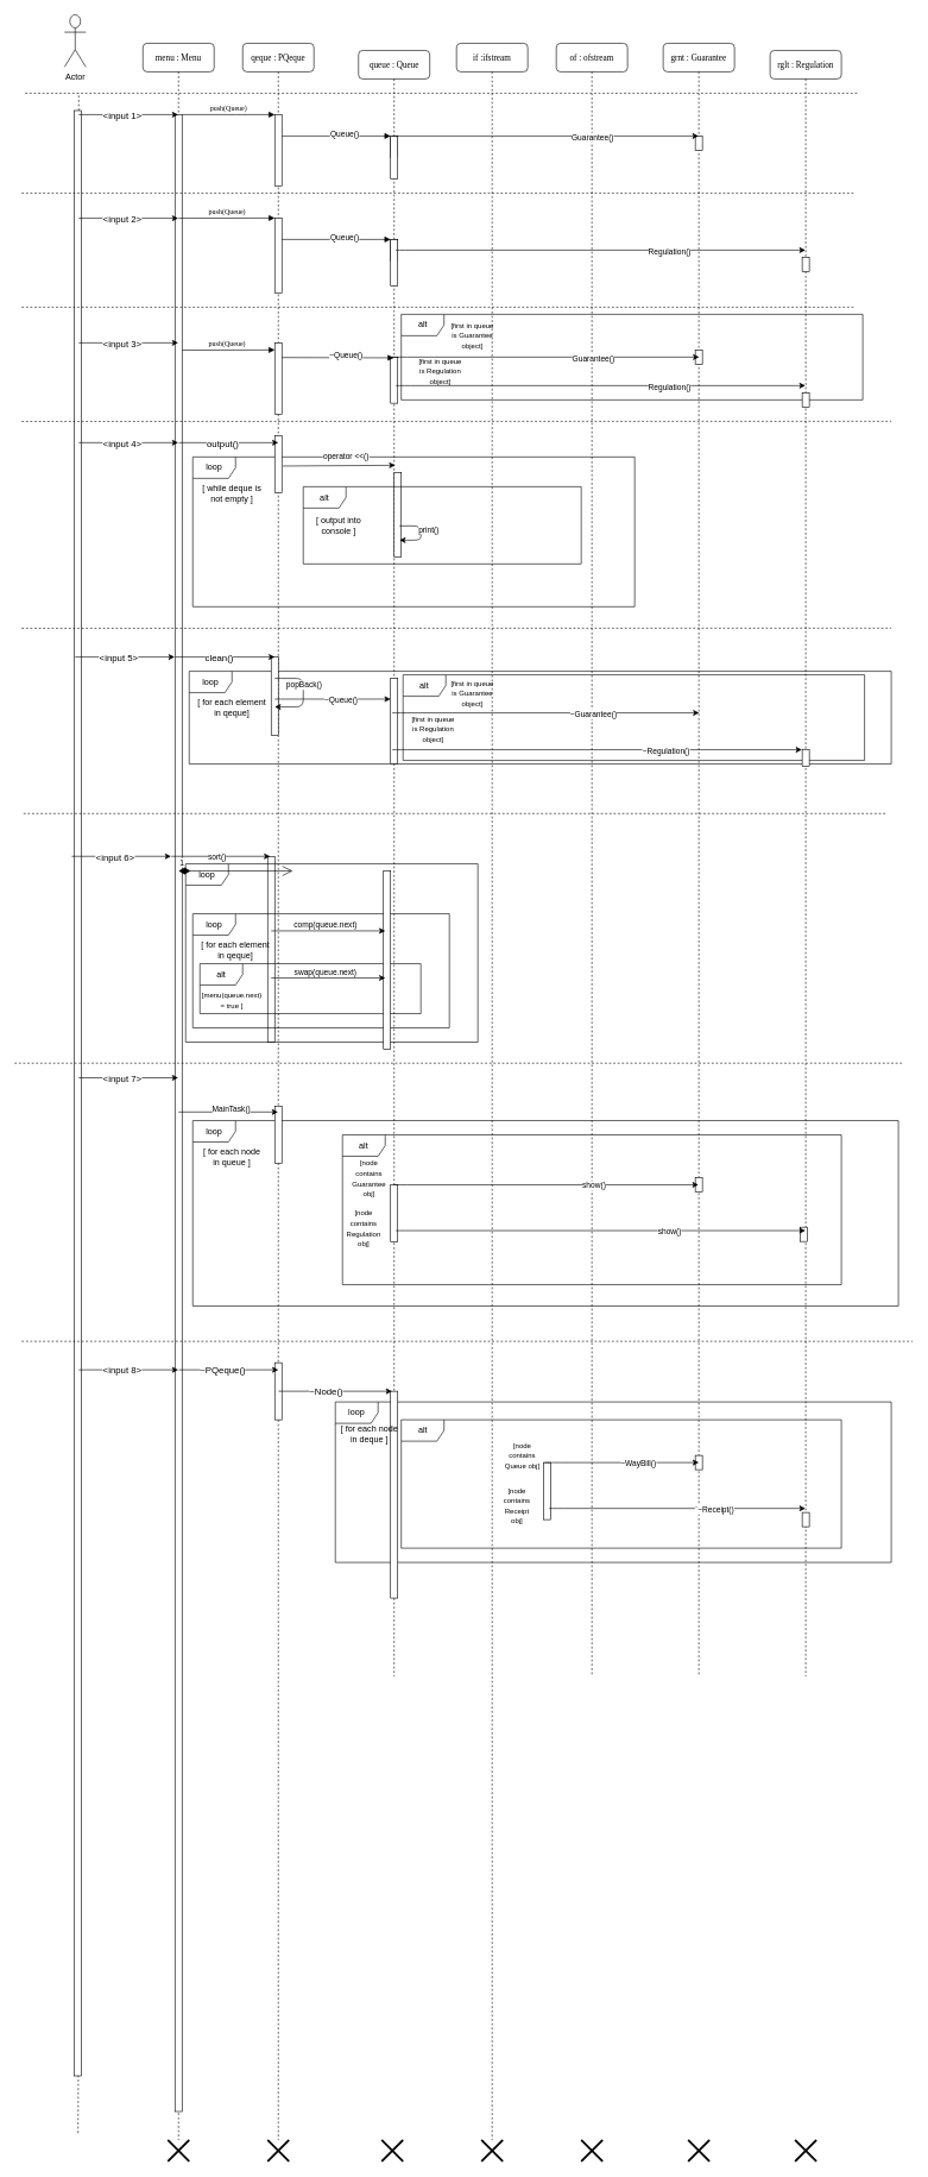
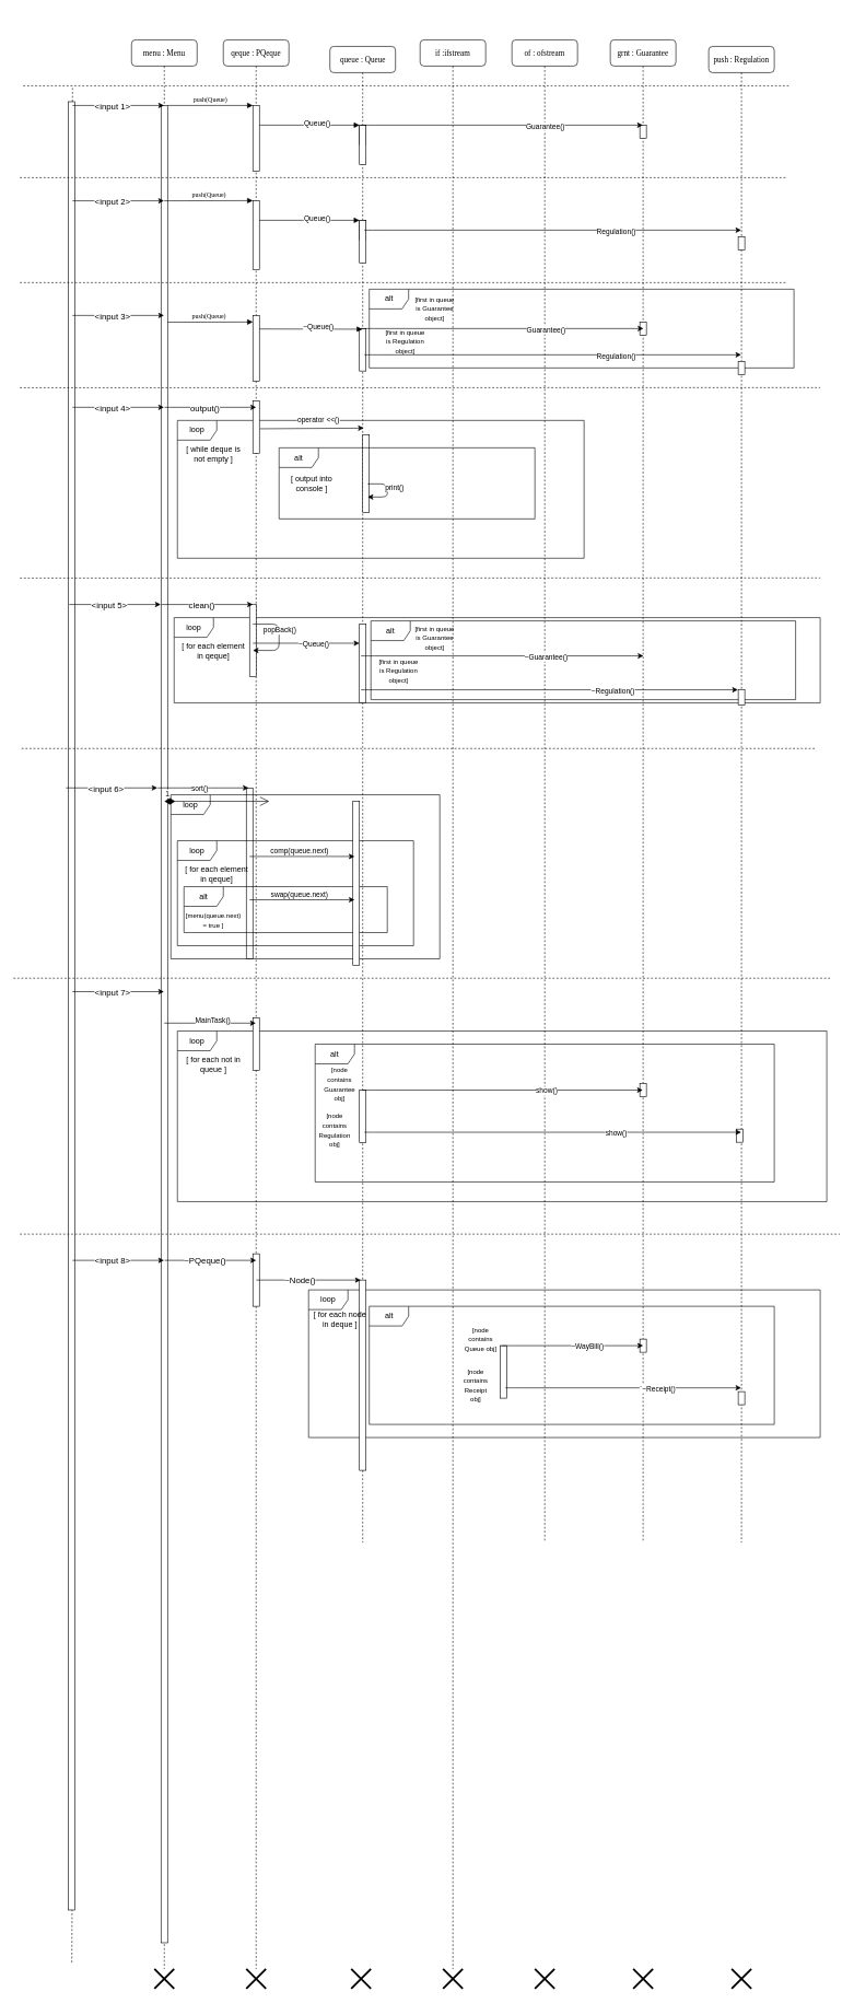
- <mxCell id="50" value="Actor" style="shape=umlActor;verticalLabelPosition=bottom;labelBackgroundColor=#ffffff;verticalAlign=top;html=1;outlineConnect=0;" parent="49" vertex="1"><mxGeometry width="30" height="73.252" as="geometry" /></mxCell>
- <mxCell id="77" value="rglt : Regulation" style="shape=umlLifeline;perimeter=lifelinePerimeter;whiteSpace=wrap;html=1;container=1;collapsible=0;recursiveResize=0;outlineConnect=0;rounded=1;shadow=0;comic=0;labelBackgroundColor=none;strokeWidth=1;fontFamily=Verdana;fontSize=12;align=center;" parent="1" vertex="1"><mxGeometry x="1080" y="70" width="100" height="2280" as="geometry" /></mxCell>
+ <mxCell id="77" value="push : Regulation" style="shape=umlLifeline;perimeter=lifelinePerimeter;whiteSpace=wrap;html=1;container=1;collapsible=0;recursiveResize=0;outlineConnect=0;rounded=1;shadow=0;comic=0;labelBackgroundColor=none;strokeWidth=1;fontFamily=Verdana;fontSize=12;align=center;" parent="1" vertex="1"><mxGeometry x="1080" y="70" width="100" height="2280" as="geometry" /></mxCell>
- <mxCell id="98" value="[ for each node in queue ]" style="text;html=1;strokeColor=none;fillColor=none;align=center;verticalAlign=middle;whiteSpace=wrap;rounded=0;" parent="1" vertex="1"><mxGeometry x="280" y="1611.5" width="90" height="20" as="geometry" /></mxCell>
+ <mxCell id="98" value="[ for each not in queue ]" style="text;html=1;strokeColor=none;fillColor=none;align=center;verticalAlign=middle;whiteSpace=wrap;rounded=0;" parent="1" vertex="1"><mxGeometry x="280" y="1611.5" width="90" height="20" as="geometry" /></mxCell>
